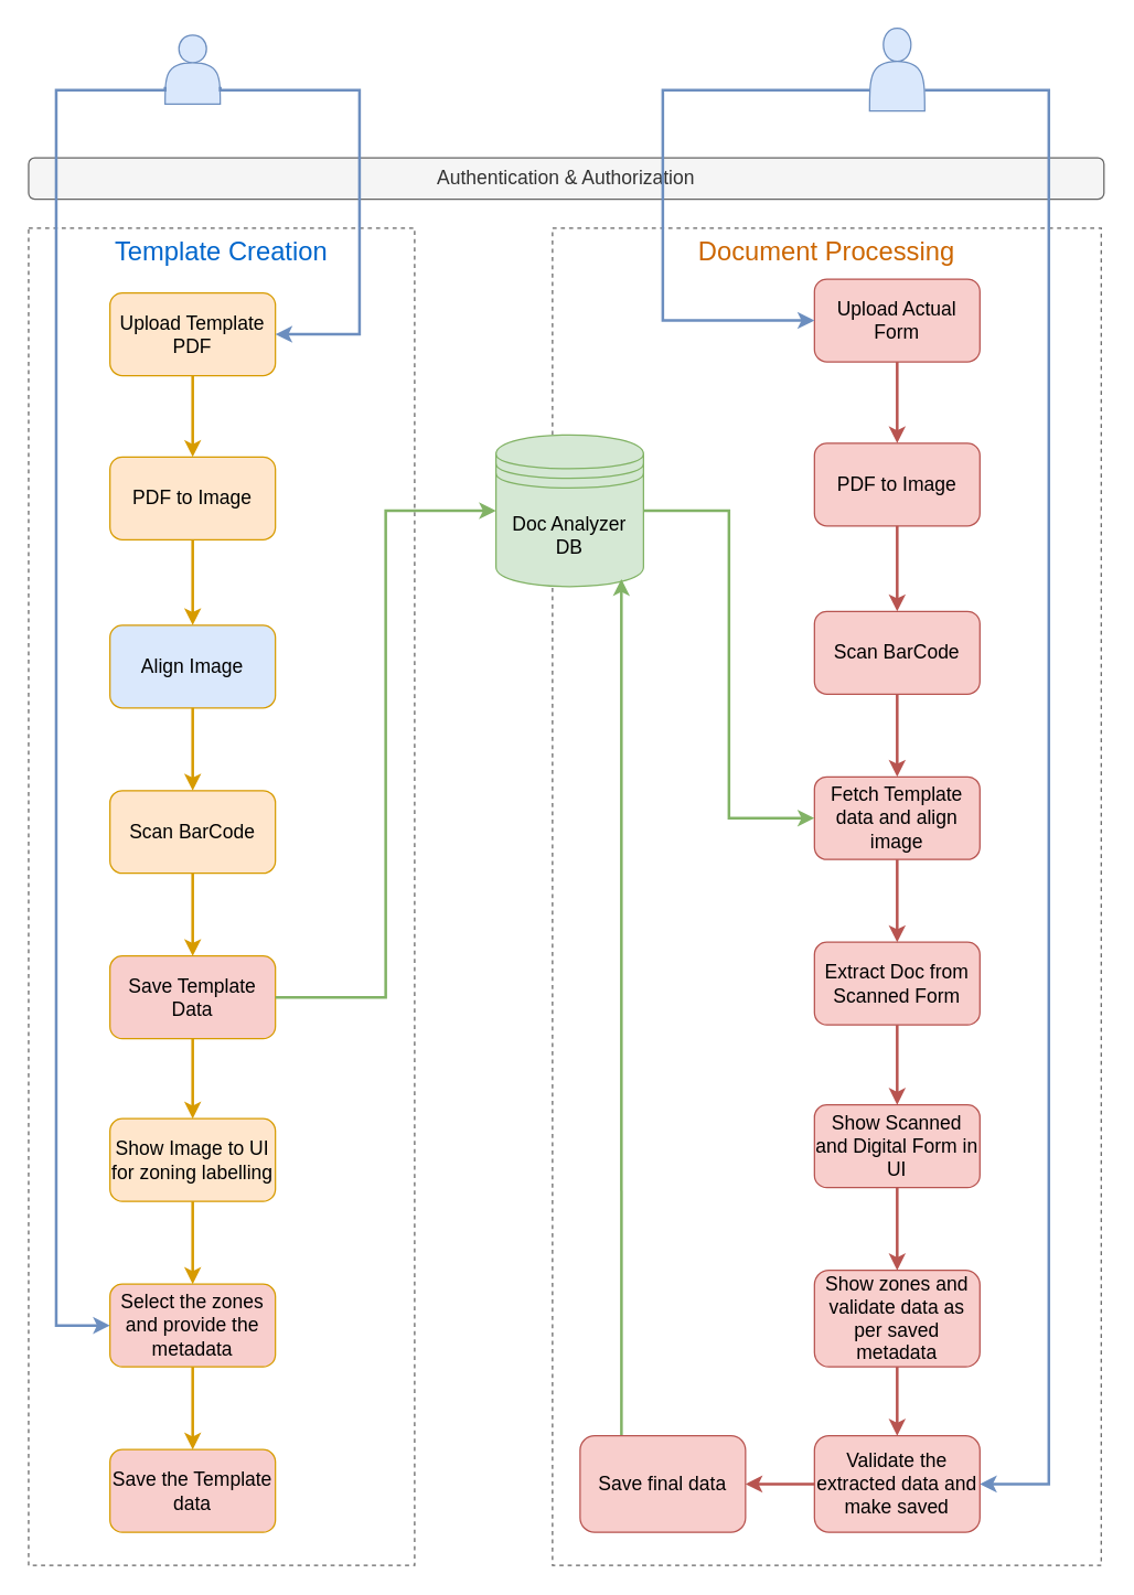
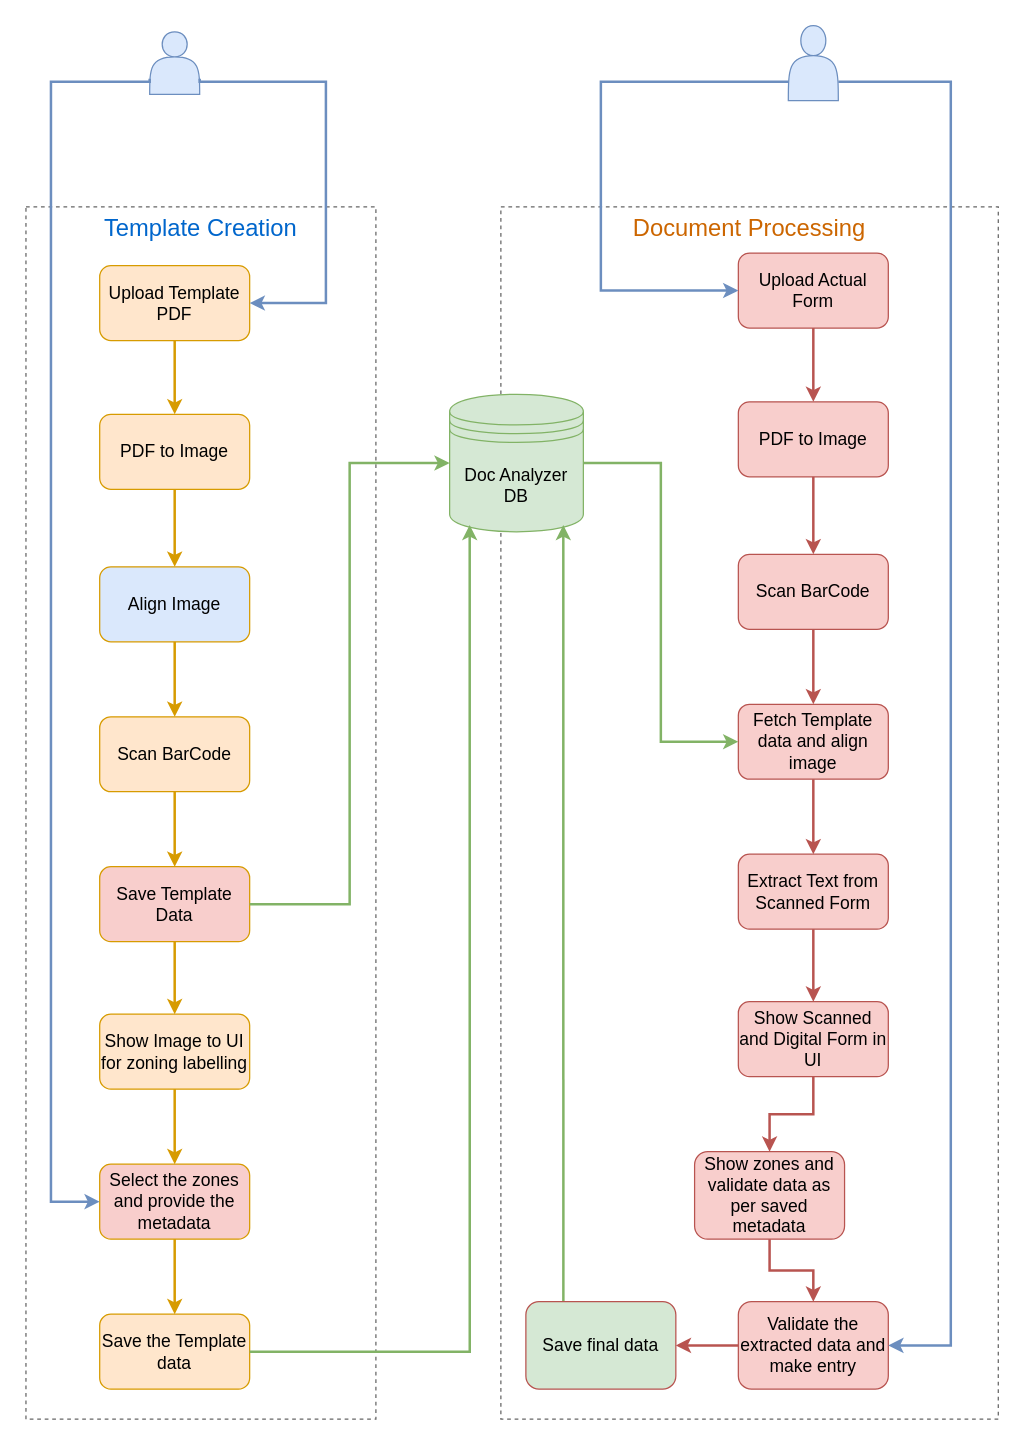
- <mxCell id="5" value="Authentication &amp;amp; Authorization" style="rounded=1;whiteSpace=wrap;html=1;fontStyle=0;fontSize=14;fillColor=#f5f5f5;strokeColor=#666666;fontColor=#333333;" vertex="1" parent="2"><mxGeometry y="94" width="780" height="30" as="geometry" /></mxCell>
- <mxCell id="38" value="Extract Doc from Scanned Form" style="rounded=1;whiteSpace=wrap;html=1;fontSize=14;fillColor=#f8cecc;strokeColor=#b85450;" vertex="1" parent="30"><mxGeometry x="170" y="481" width="120" height="60" as="geometry" /></mxCell>
+ <mxCell id="38" value="Extract Text from Scanned Form" style="rounded=1;whiteSpace=wrap;html=1;fontSize=14;fillColor=#f8cecc;strokeColor=#b85450;" vertex="1" parent="30"><mxGeometry x="170" y="481" width="120" height="60" as="geometry" /></mxCell>
+ <mxCell id="29" style="edgeStyle=orthogonalEdgeStyle;rounded=0;orthogonalLoop=1;jettySize=auto;html=1;exitX=1;exitY=0.5;exitDx=0;exitDy=0;fontSize=14;fillColor=#d5e8d4;strokeColor=#82b366;strokeWidth=2;entryX=0.15;entryY=0.95;entryDx=0;entryDy=0;entryPerimeter=0;" edge="1" parent="2" source="24" target="6"><mxGeometry relative="1" as="geometry" /></mxCell>
- <mxCell id="42" value="Show zones and validate data as per saved metadata" style="rounded=1;whiteSpace=wrap;html=1;fontSize=14;fillColor=#f8cecc;strokeColor=#b85450;" vertex="1" parent="30"><mxGeometry x="170" y="719" width="120" height="70" as="geometry" /></mxCell>
+ <mxCell id="42" value="Show zones and validate data as per saved metadata" style="rounded=1;whiteSpace=wrap;html=1;fontSize=14;fillColor=#f8cecc;strokeColor=#b85450;" vertex="1" parent="30"><mxGeometry x="135" y="719" width="120" height="70" as="geometry" /></mxCell>
- <mxCell id="46" value="Save final data" style="rounded=1;whiteSpace=wrap;html=1;fontSize=14;fillColor=#f8cecc;strokeColor=#b85450;" vertex="1" parent="30"><mxGeometry y="839" width="120" height="70" as="geometry" /></mxCell>
+ <mxCell id="46" value="Save final data" style="rounded=1;whiteSpace=wrap;html=1;fontSize=14;fillColor=#d5e8d4;strokeColor=#b85450;" vertex="1" parent="30"><mxGeometry y="839" width="120" height="70" as="geometry" /></mxCell>
- <mxCell id="44" value="Validate the extracted data and make saved" style="rounded=1;whiteSpace=wrap;html=1;fontSize=14;fillColor=#f8cecc;strokeColor=#b85450;" vertex="1" parent="30"><mxGeometry x="170" y="839" width="120" height="70" as="geometry" /></mxCell>
+ <mxCell id="44" value="Validate the extracted data and make entry" style="rounded=1;whiteSpace=wrap;html=1;fontSize=14;fillColor=#f8cecc;strokeColor=#b85450;" vertex="1" parent="30"><mxGeometry x="170" y="839" width="120" height="70" as="geometry" /></mxCell>
- <mxCell id="24" value="Save the Template data" style="rounded=1;whiteSpace=wrap;html=1;fontSize=14;fillColor=#f8cecc;strokeColor=#d79b00;" vertex="1" parent="10"><mxGeometry y="839" width="120" height="60" as="geometry" /></mxCell>
+ <mxCell id="24" value="Save the Template data" style="rounded=1;whiteSpace=wrap;html=1;fontSize=14;fillColor=#ffe6cc;strokeColor=#d79b00;" vertex="1" parent="10"><mxGeometry y="839" width="120" height="60" as="geometry" /></mxCell>
